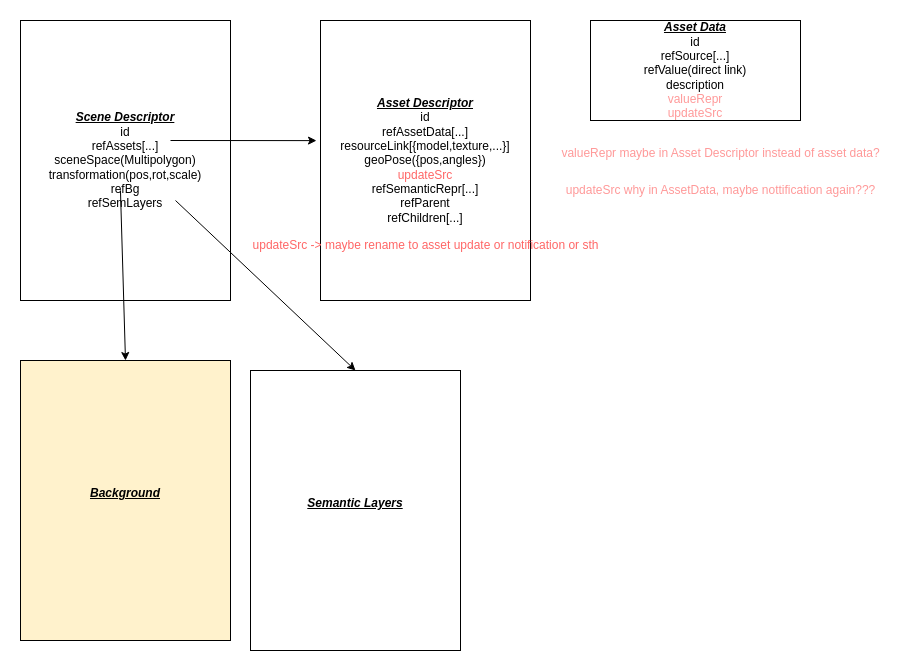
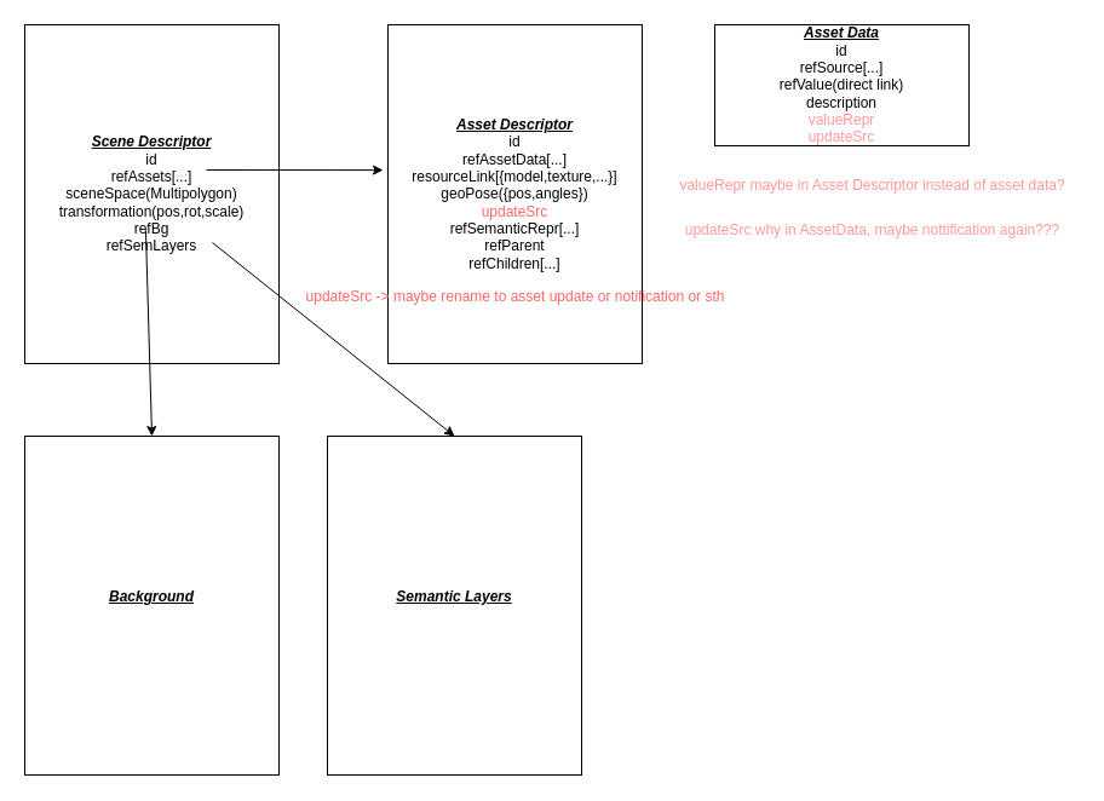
- <mxCell id="5" value="&lt;b&gt;&lt;i&gt;&lt;u&gt;Background&lt;/u&gt;&lt;/i&gt;&lt;/b&gt;&lt;div&gt;&lt;br&gt;&lt;/div&gt;" style="rounded=0;whiteSpace=wrap;html=1;fillColor=#fff2cc;" parent="1" vertex="1"><mxGeometry x="20" y="360" width="210" height="280" as="geometry" /></mxCell>
+ <mxCell id="5" value="&lt;b&gt;&lt;i&gt;&lt;u&gt;Background&lt;/u&gt;&lt;/i&gt;&lt;/b&gt;&lt;div&gt;&lt;br&gt;&lt;/div&gt;" style="rounded=0;whiteSpace=wrap;html=1;" parent="1" vertex="1"><mxGeometry x="20" y="360" width="210" height="280" as="geometry" /></mxCell>
- <mxCell id="6" value="&lt;b&gt;&lt;i&gt;&lt;u&gt;Semantic Layers&lt;/u&gt;&lt;/i&gt;&lt;/b&gt;&lt;div&gt;&lt;br&gt;&lt;/div&gt;" style="rounded=0;whiteSpace=wrap;html=1;" parent="1" vertex="1"><mxGeometry x="250" y="370" width="210" height="280" as="geometry" /></mxCell>
+ <mxCell id="6" value="&lt;b&gt;&lt;i&gt;&lt;u&gt;Semantic Layers&lt;/u&gt;&lt;/i&gt;&lt;/b&gt;&lt;div&gt;&lt;br&gt;&lt;/div&gt;" style="rounded=0;whiteSpace=wrap;html=1;" parent="1" vertex="1"><mxGeometry x="270" y="360" width="210" height="280" as="geometry" /></mxCell>
